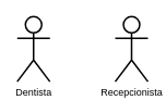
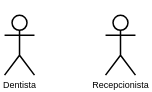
- <mxCell id="2" value="Dentista" style="shape=umlActor;verticalLabelPosition=bottom;verticalAlign=top;html=1;outlineConnect=0;strokeWidth=2;" vertex="1" parent="1"><mxGeometry x="20" y="20" width="40" height="80" as="geometry" /></mxCell>
+ <mxCell id="2" value="Dentista" style="shape=umlActor;verticalLabelPosition=bottom;verticalAlign=top;html=1;outlineConnect=0;strokeWidth=2;" vertex="1" parent="1"><mxGeometry x="5" y="20" width="40" height="80" as="geometry" /></mxCell>
